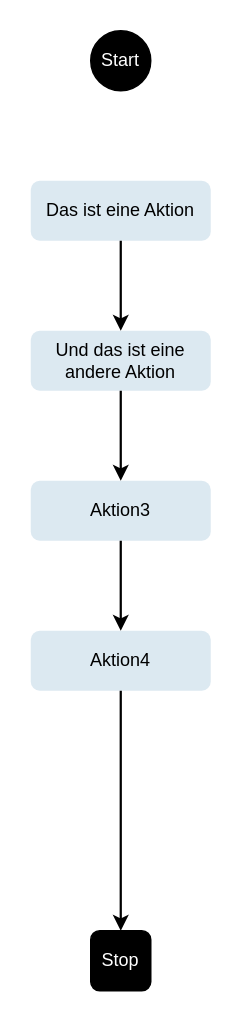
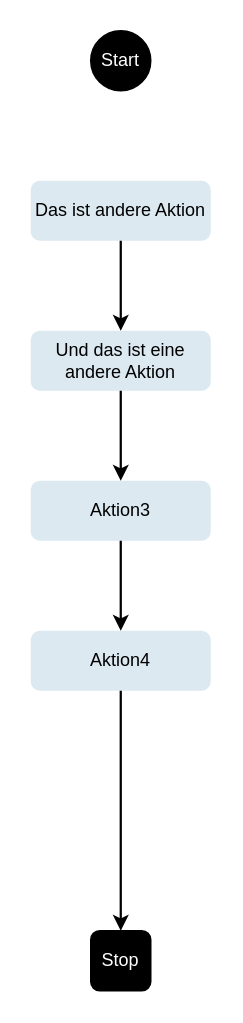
- <mxCell id="3" value="Das ist eine Aktion" style="rounded=1;whiteSpace=wrap;html=1;strokeColor=none;fillColor=#DCE9F1;" vertex="1" parent="1"><mxGeometry x="20" y="120" width="120" height="40" as="geometry" /></mxCell>
+ <mxCell id="3" value="Das ist andere Aktion" style="rounded=1;whiteSpace=wrap;html=1;strokeColor=none;fillColor=#DCE9F1;" vertex="1" parent="1"><mxGeometry x="20" y="120" width="120" height="40" as="geometry" /></mxCell>
